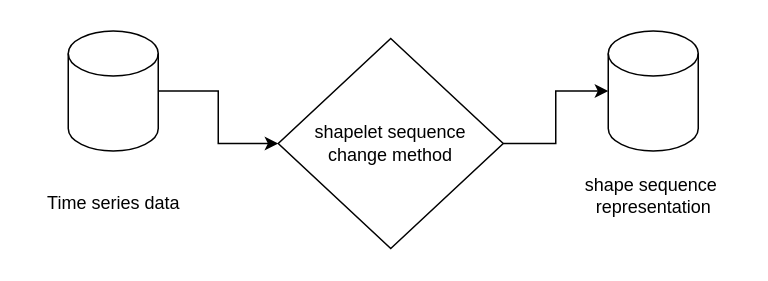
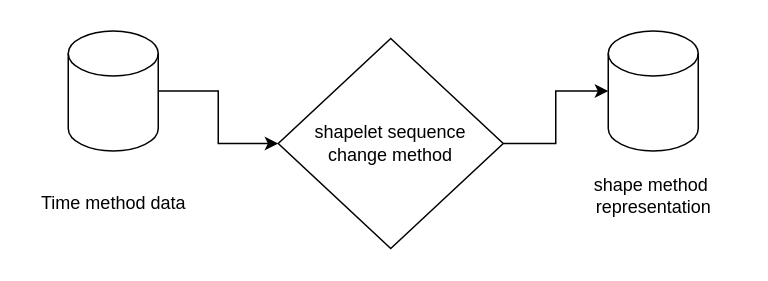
- <mxCell id="8" value="shape sequence&amp;nbsp;&lt;br&gt;representation" style="text;html=1;align=center;verticalAlign=middle;resizable=0;points=[];autosize=1;strokeColor=none;fillColor=none;" vertex="1" parent="1"><mxGeometry x="380" y="110" width="110" height="40" as="geometry" /></mxCell>
+ <mxCell id="8" value="shape method&amp;nbsp;&lt;br&gt;representation" style="text;html=1;align=center;verticalAlign=middle;resizable=0;points=[];autosize=1;strokeColor=none;fillColor=none;" vertex="1" parent="1"><mxGeometry x="380" y="110" width="110" height="40" as="geometry" /></mxCell>
- <mxCell id="4" value="Time series data" style="text;html=1;align=center;verticalAlign=middle;resizable=0;points=[];autosize=1;strokeColor=none;fillColor=none;" vertex="1" parent="1"><mxGeometry x="20" y="120" width="110" height="30" as="geometry" /></mxCell>
+ <mxCell id="4" value="Time method data" style="text;html=1;align=center;verticalAlign=middle;resizable=0;points=[];autosize=1;strokeColor=none;fillColor=none;" vertex="1" parent="1"><mxGeometry x="20" y="120" width="110" height="30" as="geometry" /></mxCell>
